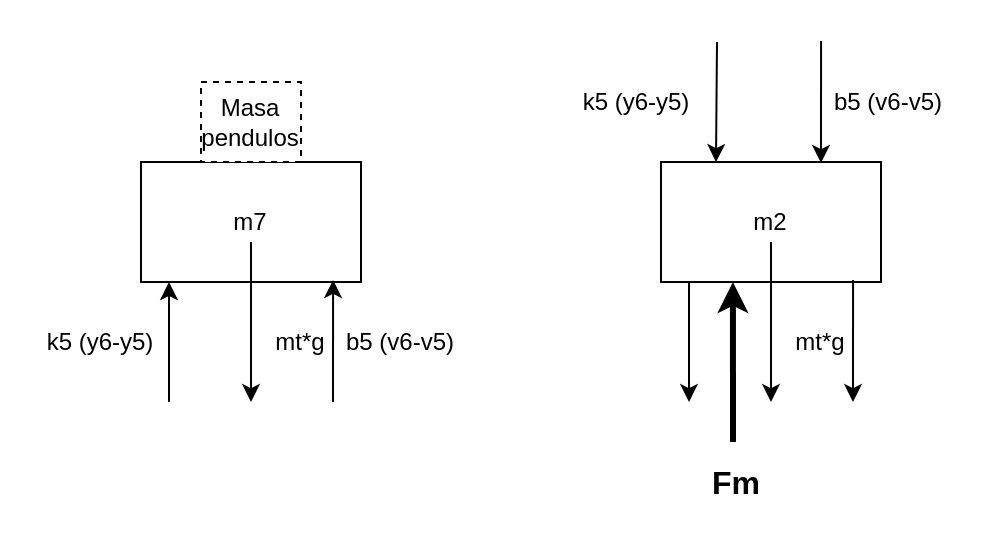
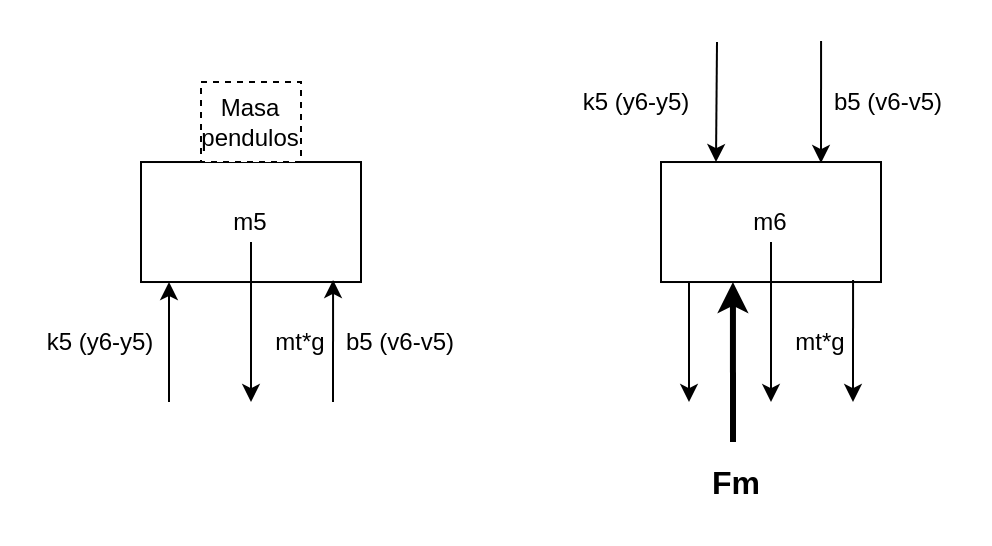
- <mxCell id="2" value="&lt;div align=&quot;center&quot;&gt;m7&lt;/div&gt;" style="rounded=0;whiteSpace=wrap;html=1;align=center;" vertex="1" parent="1"><mxGeometry x="70" y="80.51" width="110" height="60" as="geometry" /></mxCell>
+ <mxCell id="2" value="&lt;div align=&quot;center&quot;&gt;m5&lt;/div&gt;" style="rounded=0;whiteSpace=wrap;html=1;align=center;" vertex="1" parent="1"><mxGeometry x="70" y="80.51" width="110" height="60" as="geometry" /></mxCell>
- <mxCell id="10" value="m2" style="rounded=0;whiteSpace=wrap;html=1;" vertex="1" parent="1"><mxGeometry x="330" y="80.51" width="110" height="60" as="geometry" /></mxCell>
+ <mxCell id="10" value="m6" style="rounded=0;whiteSpace=wrap;html=1;" vertex="1" parent="1"><mxGeometry x="330" y="80.51" width="110" height="60" as="geometry" /></mxCell>
